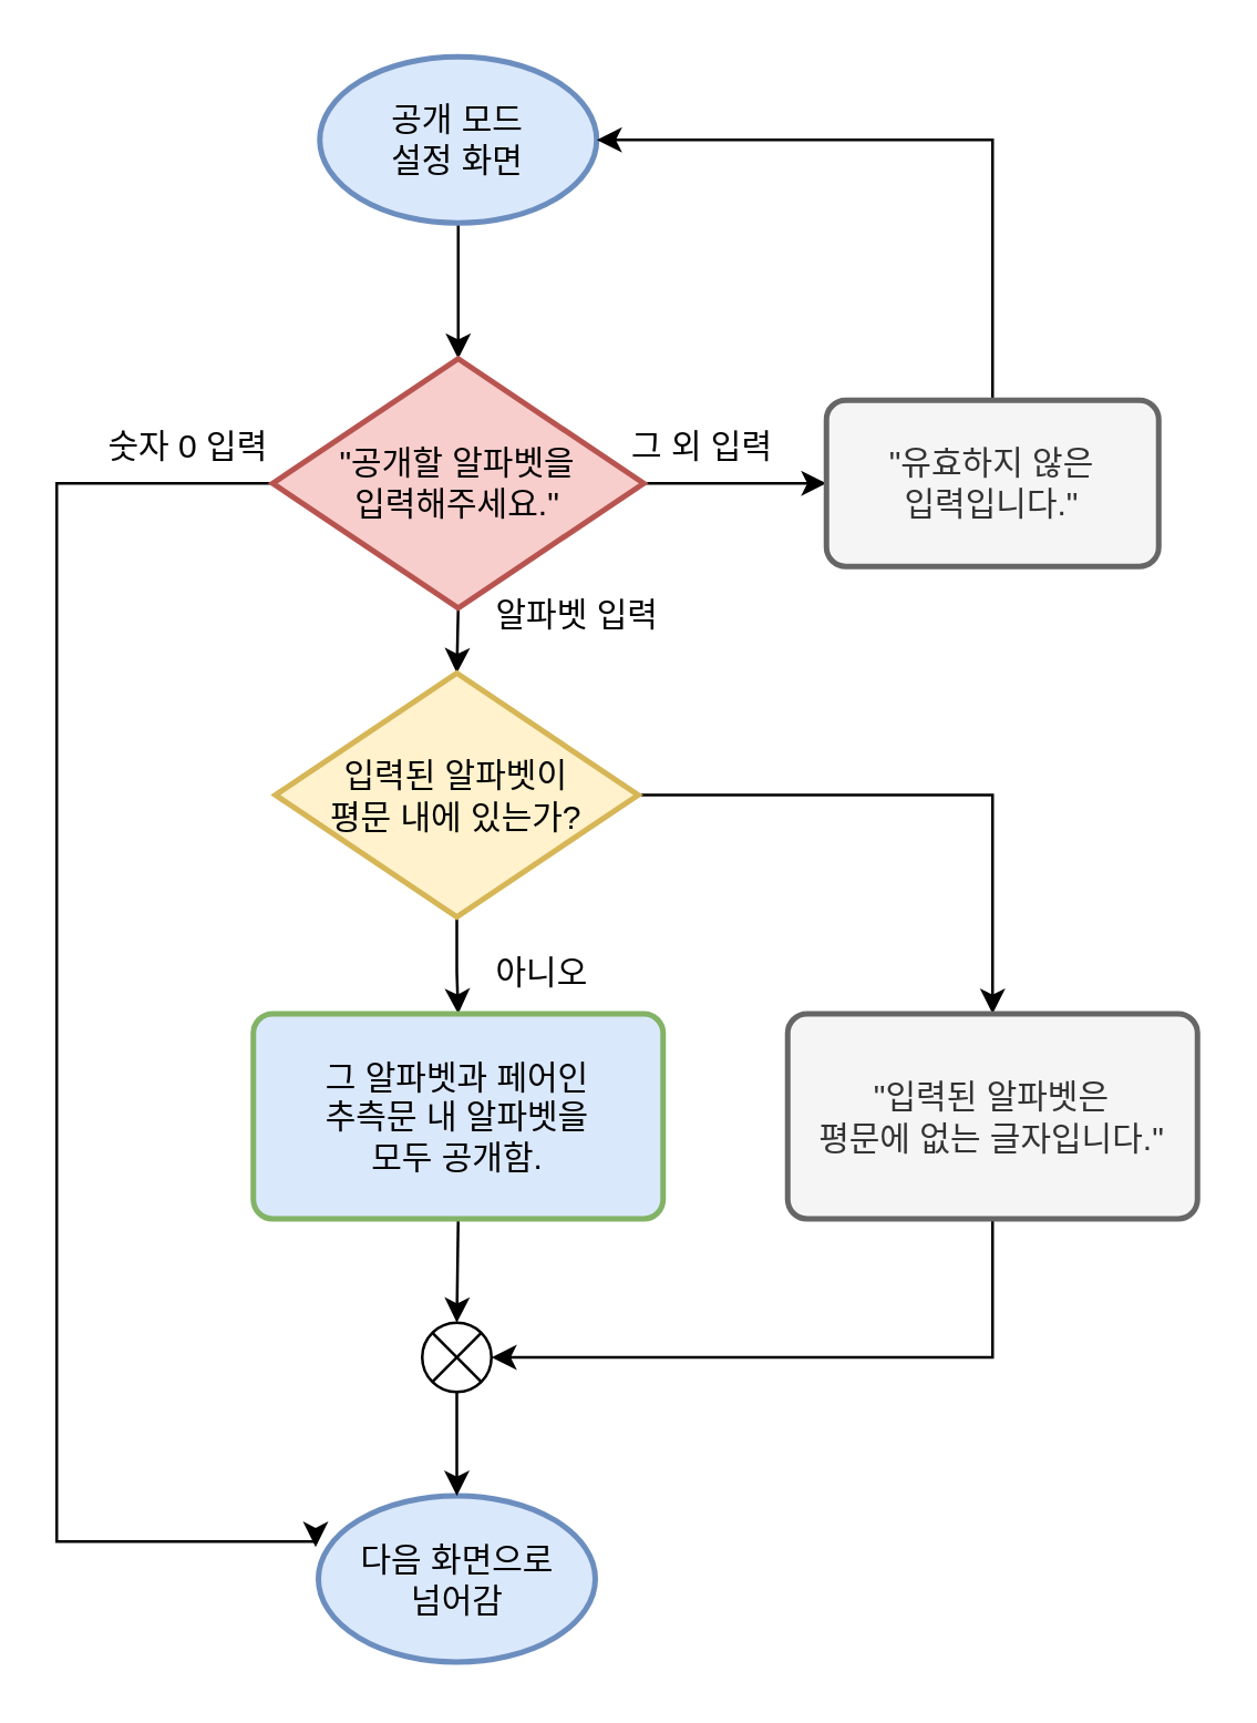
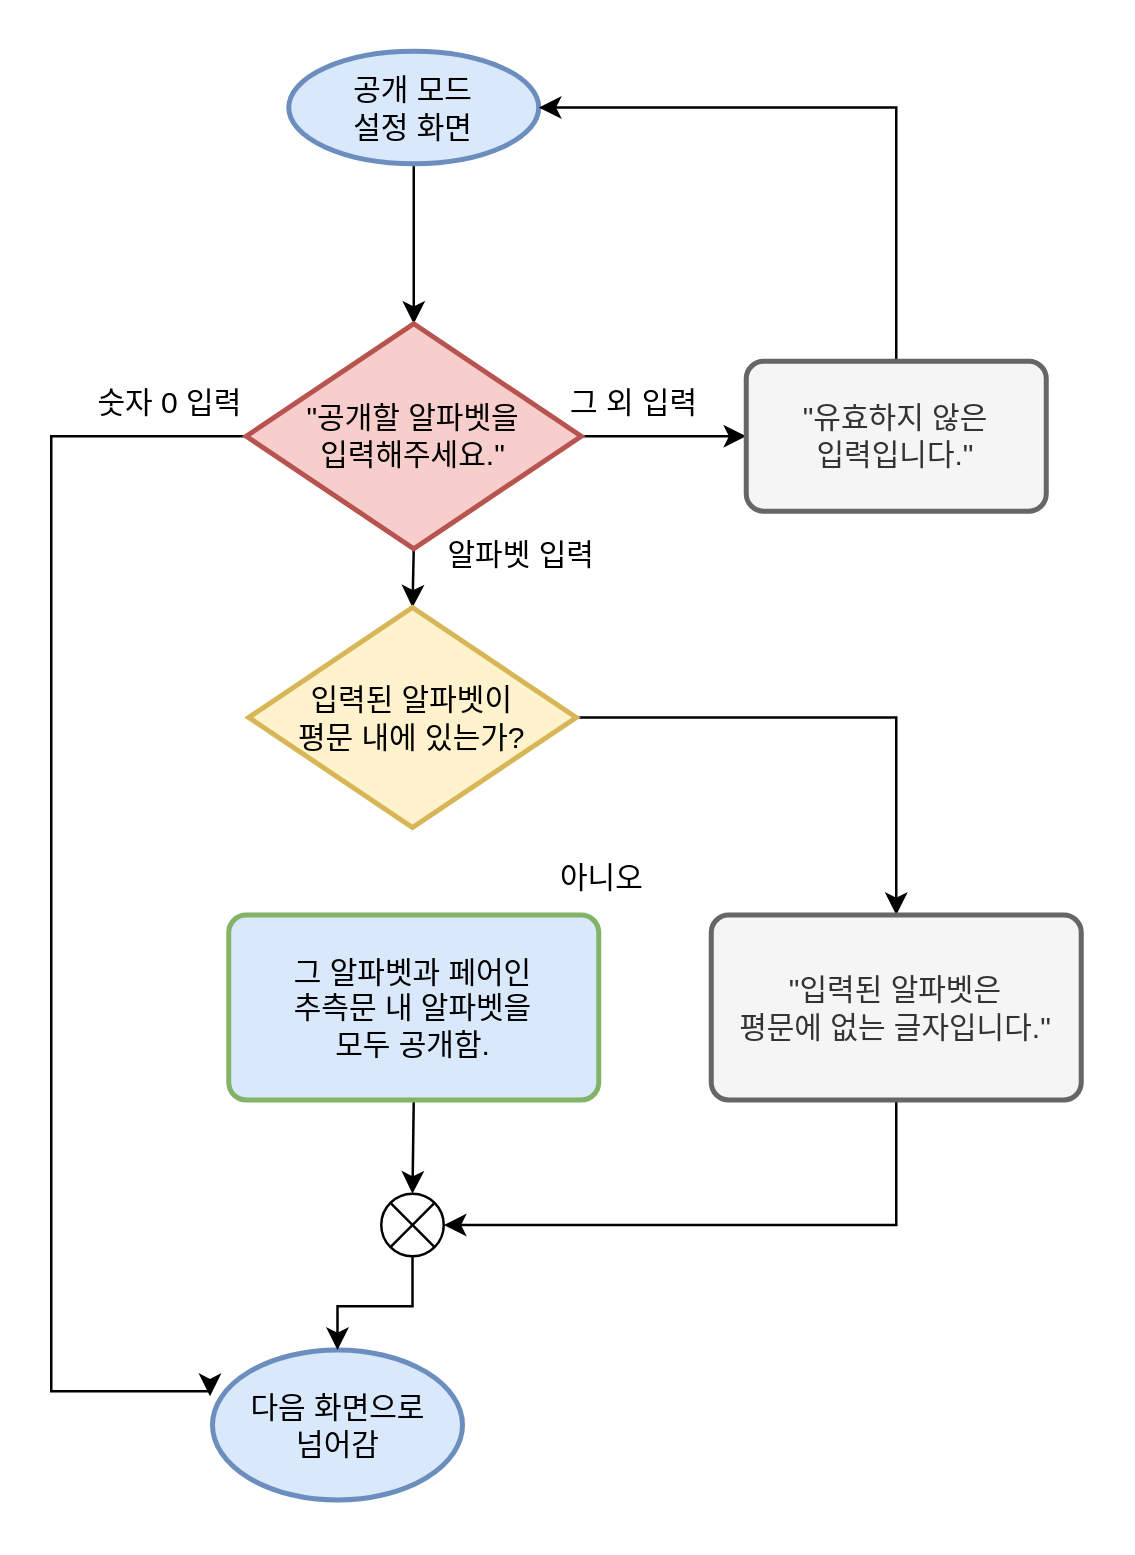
- <mxCell id="3" value="공개 모드&lt;br&gt;설정 화면" style="strokeWidth=2;html=1;shape=mxgraph.flowchart.start_1;whiteSpace=wrap;fillColor=#dae8fc;strokeColor=#6c8ebf;" parent="1" vertex="1"><mxGeometry x="115" y="20" width="100" height="60" as="geometry" /></mxCell>
+ <mxCell id="3" value="공개 모드&lt;br&gt;설정 화면" style="strokeWidth=2;html=1;shape=mxgraph.flowchart.start_1;whiteSpace=wrap;fillColor=#dae8fc;strokeColor=#6c8ebf;" parent="1" vertex="1"><mxGeometry x="115" y="20" width="100" height="45" as="geometry" /></mxCell>
- <mxCell id="8" style="edgeStyle=orthogonalEdgeStyle;rounded=0;orthogonalLoop=1;jettySize=auto;html=1;exitX=0.5;exitY=1;exitDx=0;exitDy=0;exitPerimeter=0;" edge="1" parent="1" source="10" target="21"><mxGeometry relative="1" as="geometry" /></mxCell>
- <mxCell id="19" value="아니오" style="text;html=1;resizable=0;points=[];autosize=1;align=left;verticalAlign=top;spacingTop=-4;" vertex="1" parent="1"><mxGeometry x="177" y="341" width="46" height="14" as="geometry" /></mxCell>
+ <mxCell id="19" value="아니오" style="text;html=1;resizable=0;points=[];autosize=1;align=left;verticalAlign=top;spacingTop=-4;" vertex="1" parent="1"><mxGeometry x="222" y="341" width="46" height="14" as="geometry" /></mxCell>
- <mxCell id="17" value="다음 화면으로&lt;br&gt;넘어감" style="strokeWidth=2;html=1;shape=mxgraph.flowchart.start_1;whiteSpace=wrap;fillColor=#dae8fc;strokeColor=#6c8ebf;" parent="1" vertex="1"><mxGeometry x="114.5" y="539.5" width="100" height="60" as="geometry" /></mxCell>
+ <mxCell id="17" value="다음 화면으로&lt;br&gt;넘어감" style="strokeWidth=2;html=1;shape=mxgraph.flowchart.start_1;whiteSpace=wrap;fillColor=#dae8fc;strokeColor=#6c8ebf;" parent="1" vertex="1"><mxGeometry x="84.5" y="539.5" width="100" height="60" as="geometry" /></mxCell>
